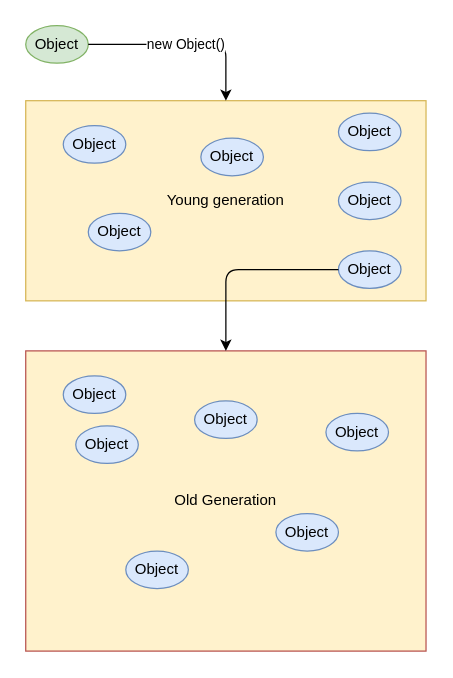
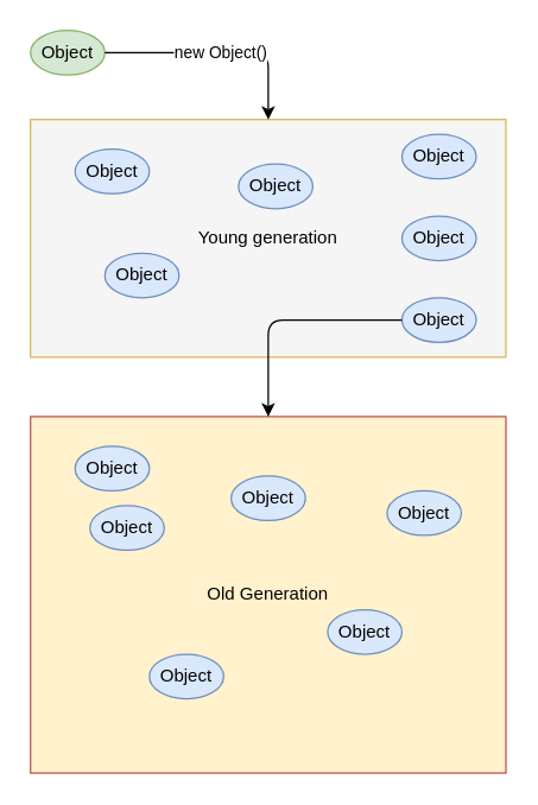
- <mxCell id="2" value="Young generation" style="rounded=0;whiteSpace=wrap;html=1;fillColor=#fff2cc;strokeColor=#d6b656;" vertex="1" parent="1"><mxGeometry x="20" y="80" width="320" height="160" as="geometry" /></mxCell>
+ <mxCell id="2" value="Young generation" style="rounded=0;whiteSpace=wrap;html=1;fillColor=#f5f5f5;strokeColor=#d6b656;" vertex="1" parent="1"><mxGeometry x="20" y="80" width="320" height="160" as="geometry" /></mxCell>
